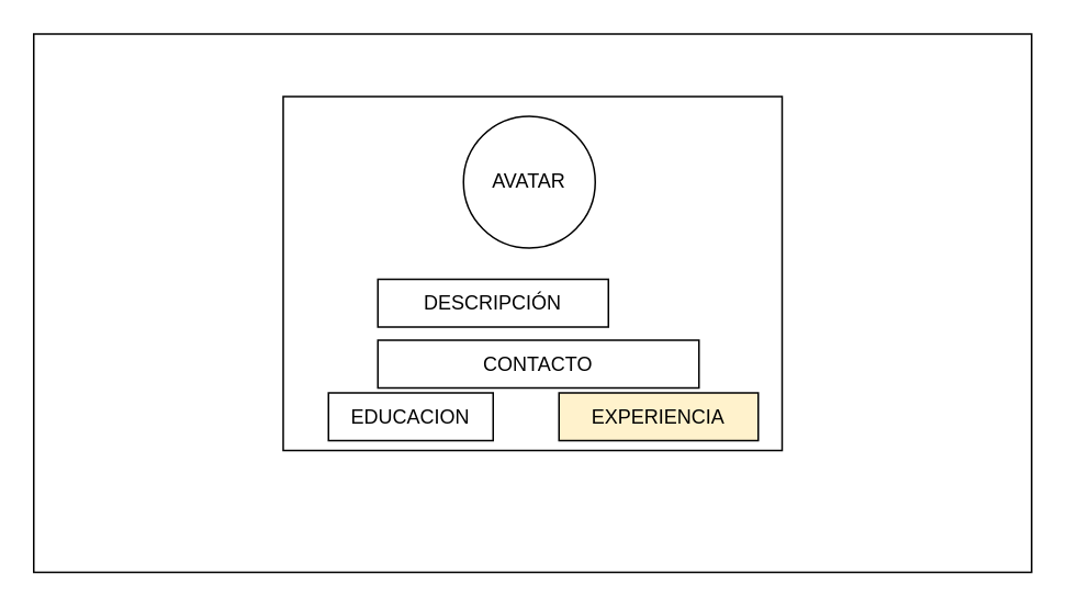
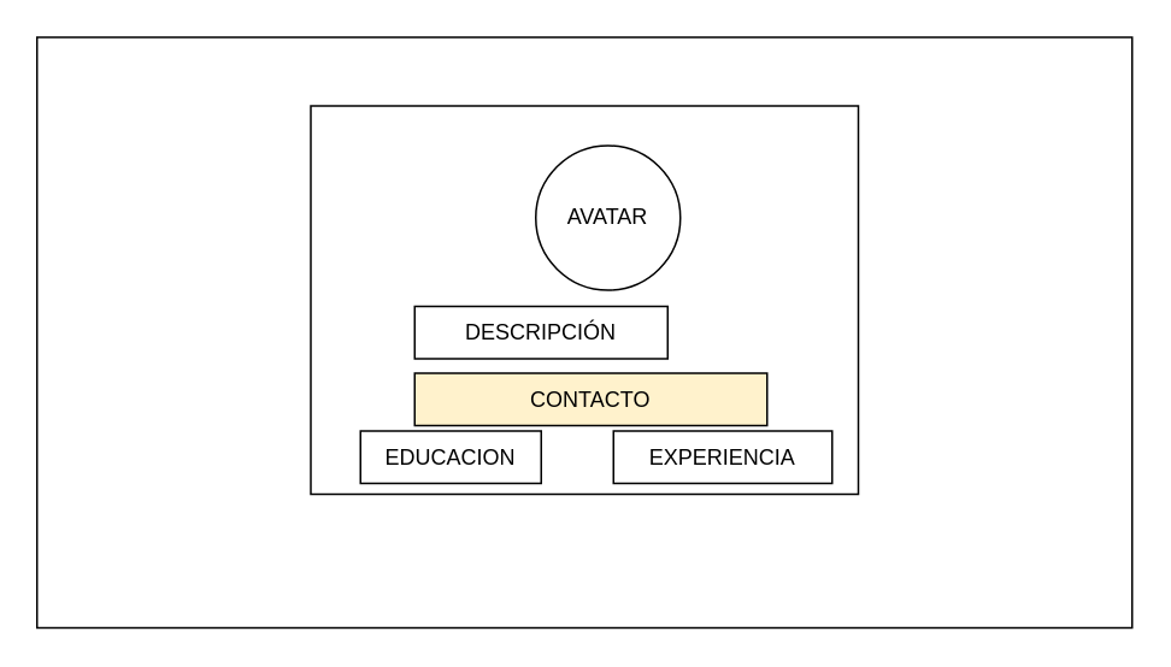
- <mxCell id="4" value="AVATAR" style="ellipse;whiteSpace=wrap;html=1;" vertex="1" parent="1"><mxGeometry x="281" y="70" width="80" height="80" as="geometry" /></mxCell>
+ <mxCell id="4" value="AVATAR" style="ellipse;whiteSpace=wrap;html=1;" vertex="1" parent="1"><mxGeometry x="296" y="80" width="80" height="80" as="geometry" /></mxCell>
- <mxCell id="6" value="CONTACTO" style="rounded=0;whiteSpace=wrap;html=1;" vertex="1" parent="1"><mxGeometry x="229" y="206" width="195" height="29" as="geometry" /></mxCell>
+ <mxCell id="6" value="CONTACTO" style="rounded=0;whiteSpace=wrap;html=1;fillColor=#fff2cc;" vertex="1" parent="1"><mxGeometry x="229" y="206" width="195" height="29" as="geometry" /></mxCell>
- <mxCell id="8" value="EXPERIENCIA" style="rounded=0;whiteSpace=wrap;html=1;fillColor=#fff2cc;" vertex="1" parent="1"><mxGeometry x="339" y="238" width="121" height="29" as="geometry" /></mxCell>
+ <mxCell id="8" value="EXPERIENCIA" style="rounded=0;whiteSpace=wrap;html=1;" vertex="1" parent="1"><mxGeometry x="339" y="238" width="121" height="29" as="geometry" /></mxCell>
